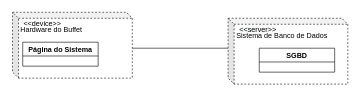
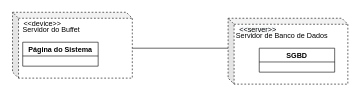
- <mxCell id="7" value="Hardware do Buffet" style="text;html=1;strokeColor=none;fillColor=none;align=center;verticalAlign=middle;whiteSpace=wrap;rounded=0;" vertex="1" parent="1"><mxGeometry x="30" y="40" width="110" height="20" as="geometry" /></mxCell>
+ <mxCell id="7" value="Servidor do Buffet" style="text;html=1;strokeColor=none;fillColor=none;align=center;verticalAlign=middle;whiteSpace=wrap;rounded=0;" vertex="1" parent="1"><mxGeometry x="30" y="40" width="110" height="20" as="geometry" /></mxCell>
- <mxCell id="8" value="Sistema de Banco de Dados" style="text;html=1;strokeColor=none;fillColor=none;align=center;verticalAlign=middle;whiteSpace=wrap;rounded=0;" vertex="1" parent="1"><mxGeometry x="390" y="50" width="160" height="20" as="geometry" /></mxCell>
+ <mxCell id="8" value="Servidor de Banco de Dados" style="text;html=1;strokeColor=none;fillColor=none;align=center;verticalAlign=middle;whiteSpace=wrap;rounded=0;" vertex="1" parent="1"><mxGeometry x="390" y="50" width="160" height="20" as="geometry" /></mxCell>
